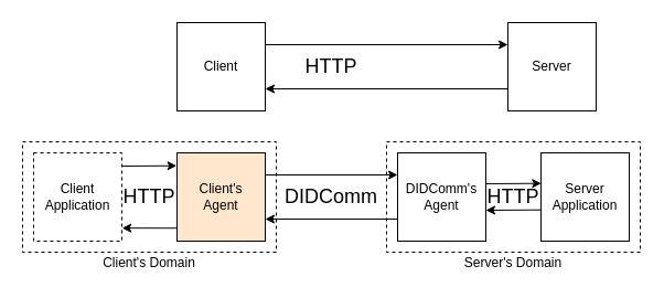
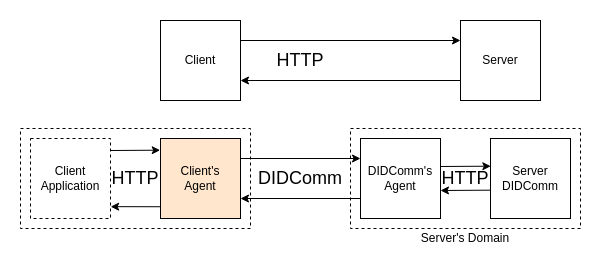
- <mxCell id="9" value="Server Application" style="whiteSpace=wrap;html=1;aspect=fixed;" parent="1" vertex="1"><mxGeometry x="490" y="138" width="80" height="80" as="geometry" /></mxCell>
+ <mxCell id="9" value="Server DIDComm" style="whiteSpace=wrap;html=1;aspect=fixed;" parent="1" vertex="1"><mxGeometry x="490" y="138" width="80" height="80" as="geometry" /></mxCell>
- <mxCell id="22" value="Client's Domain" style="text;html=1;strokeColor=none;fillColor=none;align=center;verticalAlign=middle;whiteSpace=wrap;rounded=0;dashed=1;" vertex="1" parent="1"><mxGeometry x="80" y="228" width="110" height="20" as="geometry" /></mxCell>
